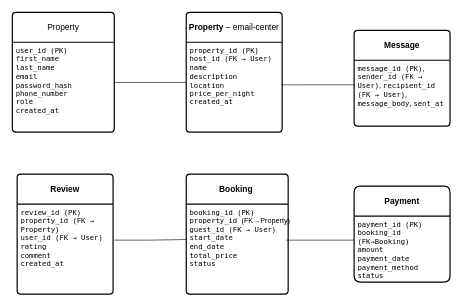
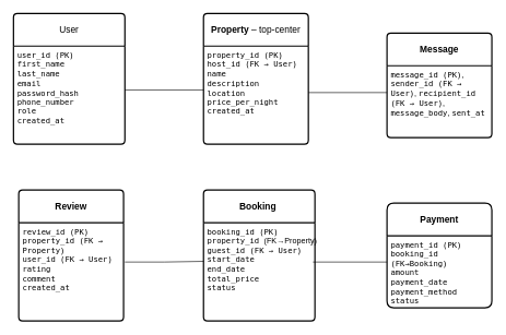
- <mxCell id="2" value="Property" style="swimlane;childLayout=stackLayout;horizontal=1;startSize=50;horizontalStack=0;rounded=1;fontSize=14;fontStyle=0;strokeWidth=2;resizeParent=0;resizeLast=1;shadow=0;dashed=0;align=center;arcSize=4;whiteSpace=wrap;html=1;" vertex="1" parent="1"><mxGeometry x="20" y="20" width="170" height="200" as="geometry" /></mxCell>
+ <mxCell id="2" value="User" style="swimlane;childLayout=stackLayout;horizontal=1;startSize=50;horizontalStack=0;rounded=1;fontSize=14;fontStyle=0;strokeWidth=2;resizeParent=0;resizeLast=1;shadow=0;dashed=0;align=center;arcSize=4;whiteSpace=wrap;html=1;" vertex="1" parent="1"><mxGeometry x="20" y="20" width="170" height="200" as="geometry" /></mxCell>
- <mxCell id="5" value="&lt;strong data-end=&quot;377&quot; data-start=&quot;365&quot;&gt;Property&lt;/strong&gt; – email-center" style="swimlane;childLayout=stackLayout;horizontal=1;startSize=50;horizontalStack=0;rounded=1;fontSize=14;fontStyle=0;strokeWidth=2;resizeParent=0;resizeLast=1;shadow=0;dashed=0;align=center;arcSize=4;whiteSpace=wrap;html=1;" vertex="1" parent="1"><mxGeometry x="310" y="20" width="160" height="200" as="geometry" /></mxCell>
+ <mxCell id="5" value="&lt;strong data-end=&quot;377&quot; data-start=&quot;365&quot;&gt;Property&lt;/strong&gt; – top-center" style="swimlane;childLayout=stackLayout;horizontal=1;startSize=50;horizontalStack=0;rounded=1;fontSize=14;fontStyle=0;strokeWidth=2;resizeParent=0;resizeLast=1;shadow=0;dashed=0;align=center;arcSize=4;whiteSpace=wrap;html=1;" vertex="1" parent="1"><mxGeometry x="310" y="20" width="160" height="200" as="geometry" /></mxCell>
